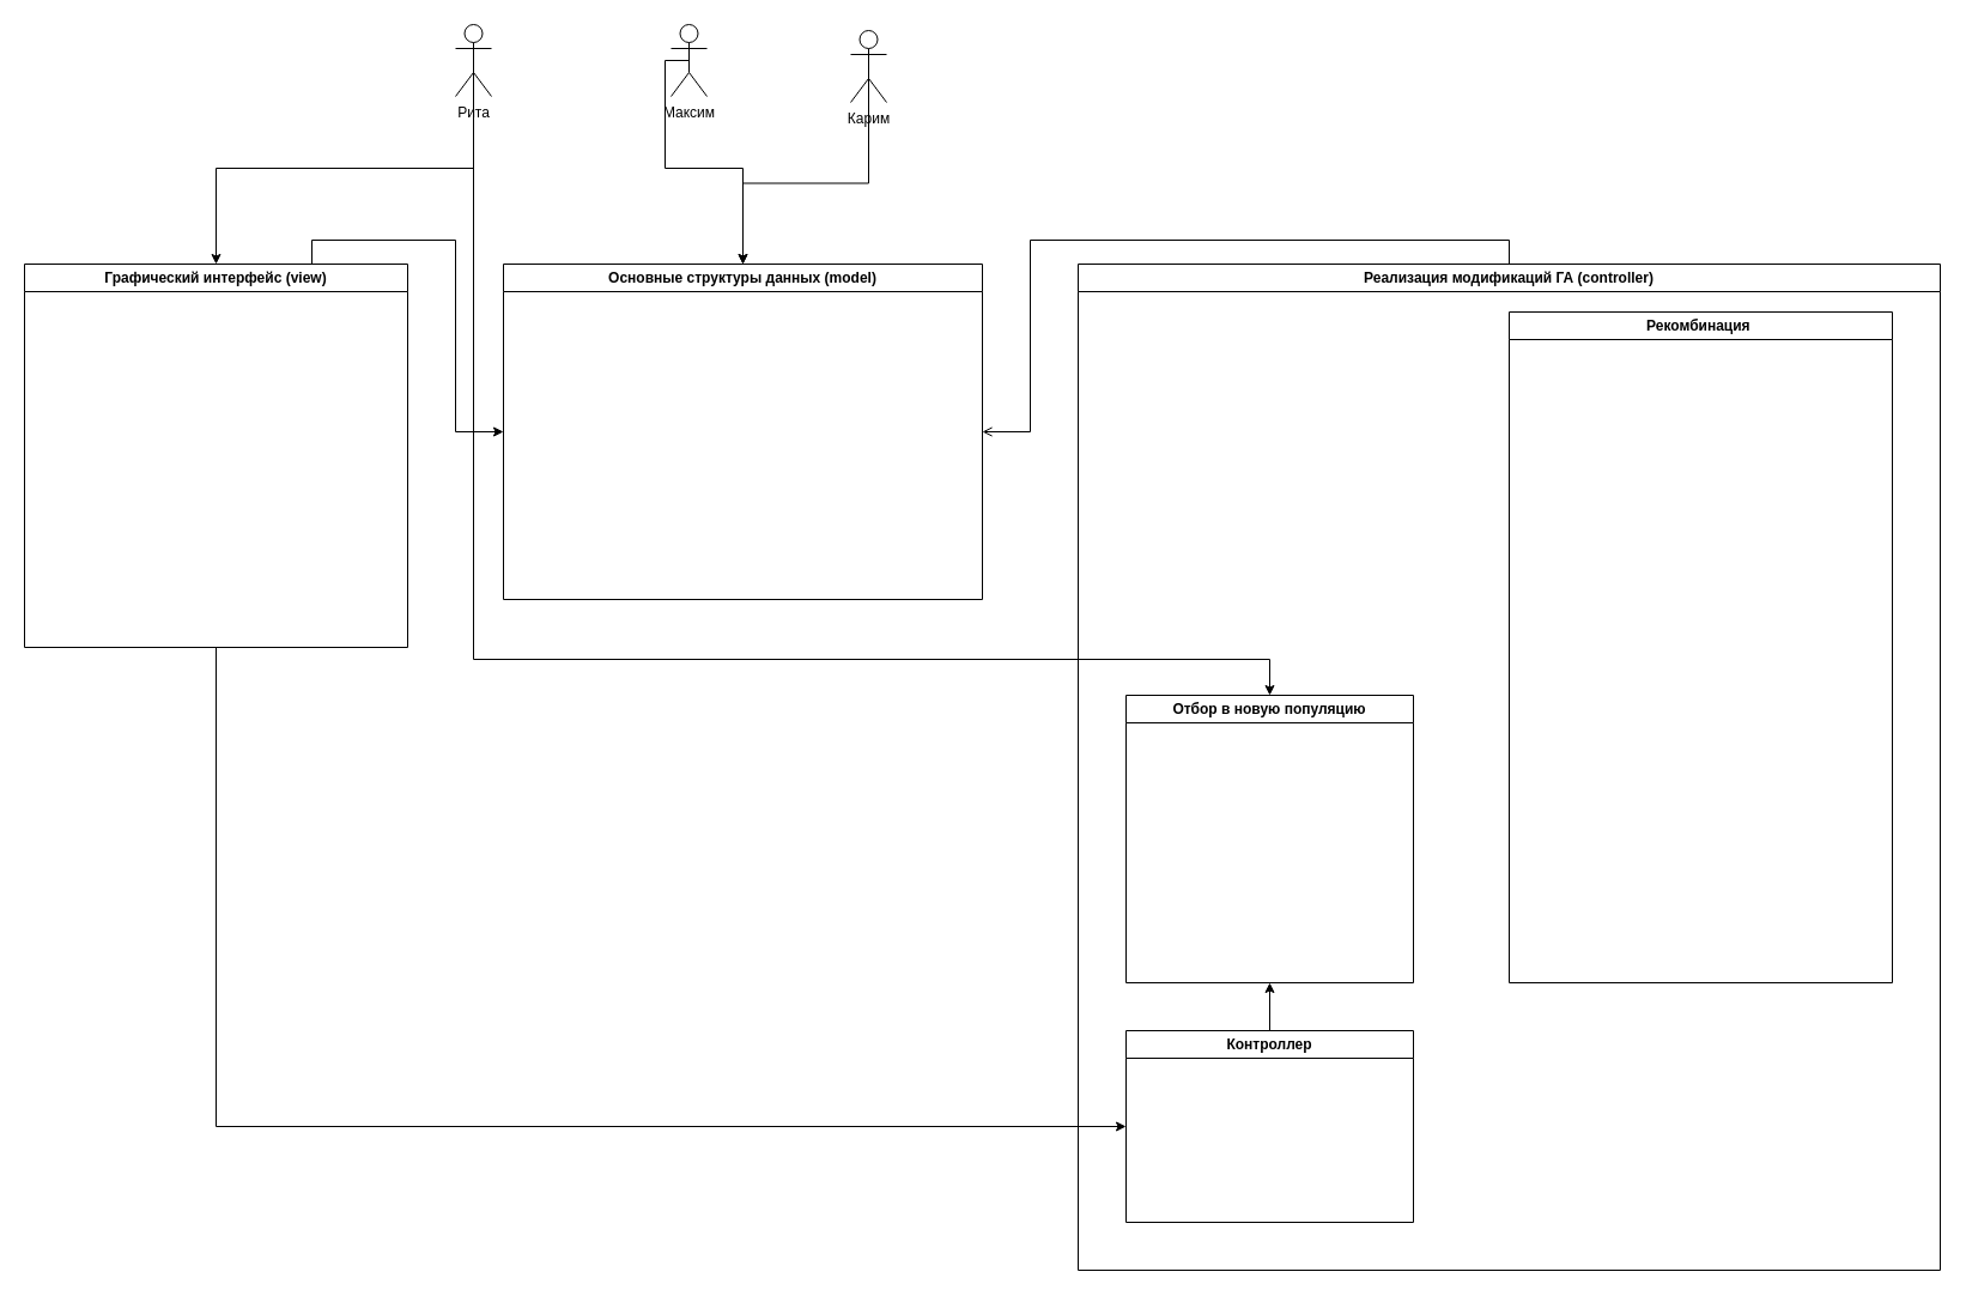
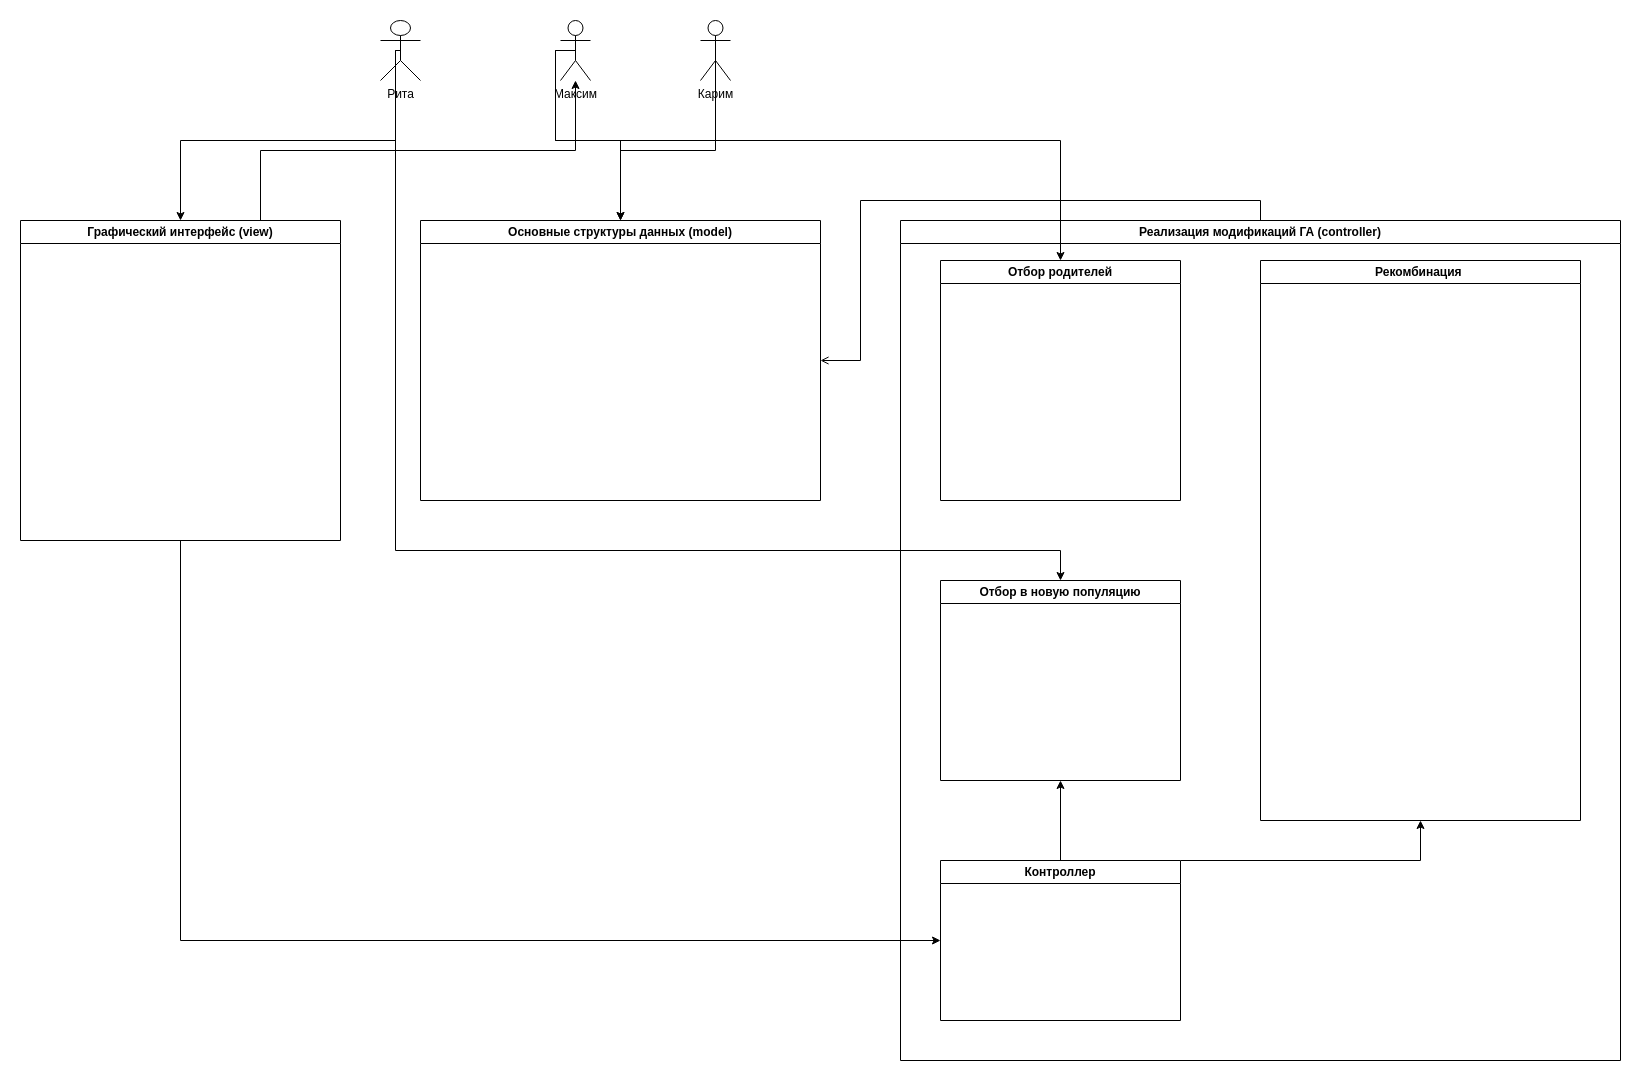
- <mxCell id="16" value="Рита" style="shape=umlActor;verticalLabelPosition=bottom;verticalAlign=top;html=1;" parent="1" vertex="1"><mxGeometry x="380" y="20" width="30" height="60" as="geometry" /></mxCell>
+ <mxCell id="16" value="Рита" style="shape=umlActor;verticalLabelPosition=bottom;verticalAlign=top;html=1;" parent="1" vertex="1"><mxGeometry x="380" y="20" width="40" height="60" as="geometry" /></mxCell>
- <mxCell id="21" value="Карим" style="shape=umlActor;verticalLabelPosition=bottom;verticalAlign=top;html=1;" parent="1" vertex="1"><mxGeometry x="710" y="25" width="30" height="60" as="geometry" /></mxCell>
+ <mxCell id="21" value="Карим" style="shape=umlActor;verticalLabelPosition=bottom;verticalAlign=top;html=1;" parent="1" vertex="1"><mxGeometry x="700" y="20" width="30" height="60" as="geometry" /></mxCell>
+ <mxCell id="18" style="edgeStyle=orthogonalEdgeStyle;rounded=0;orthogonalLoop=1;jettySize=auto;html=1;exitX=0.5;exitY=0.5;exitDx=0;exitDy=0;exitPerimeter=0;entryX=0.5;entryY=0;entryDx=0;entryDy=0;" parent="1" source="19" target="7" edge="1"><mxGeometry relative="1" as="geometry"><Array as="points"><mxPoint x="555" y="140" /><mxPoint x="1060" y="140" /></Array></mxGeometry></mxCell>
- <mxCell id="3" style="edgeStyle=orthogonalEdgeStyle;rounded=0;orthogonalLoop=1;jettySize=auto;html=1;exitX=0.75;exitY=0;exitDx=0;exitDy=0;" edge="1" parent="1" source="4" target="13"><mxGeometry relative="1" as="geometry" /></mxCell>
+ <mxCell id="3" style="edgeStyle=orthogonalEdgeStyle;rounded=0;orthogonalLoop=1;jettySize=auto;html=1;exitX=0.75;exitY=0;exitDx=0;exitDy=0;" edge="1" parent="1" source="4" target="19"><mxGeometry relative="1" as="geometry" /></mxCell>
+ <mxCell id="7" value="Отбор родителей" style="swimlane;whiteSpace=wrap;html=1;" parent="6" vertex="1"><mxGeometry x="40" y="40" width="240" height="240" as="geometry" /></mxCell>
- <mxCell id="9" value="Отбор в новую популяцию" style="swimlane;whiteSpace=wrap;html=1;" parent="6" vertex="1"><mxGeometry x="40" y="360" width="240" height="240" as="geometry" /></mxCell>
+ <mxCell id="9" value="Отбор в новую популяцию" style="swimlane;whiteSpace=wrap;html=1;" parent="6" vertex="1"><mxGeometry x="40" y="360" width="240" height="200" as="geometry" /></mxCell>
+ <mxCell id="11" style="edgeStyle=orthogonalEdgeStyle;rounded=0;orthogonalLoop=1;jettySize=auto;html=1;exitX=1;exitY=0;exitDx=0;exitDy=0;entryX=0.5;entryY=1;entryDx=0;entryDy=0;" edge="1" parent="6" source="12" target="8"><mxGeometry relative="1" as="geometry"><Array as="points"><mxPoint x="520" y="640" /></Array></mxGeometry></mxCell>
